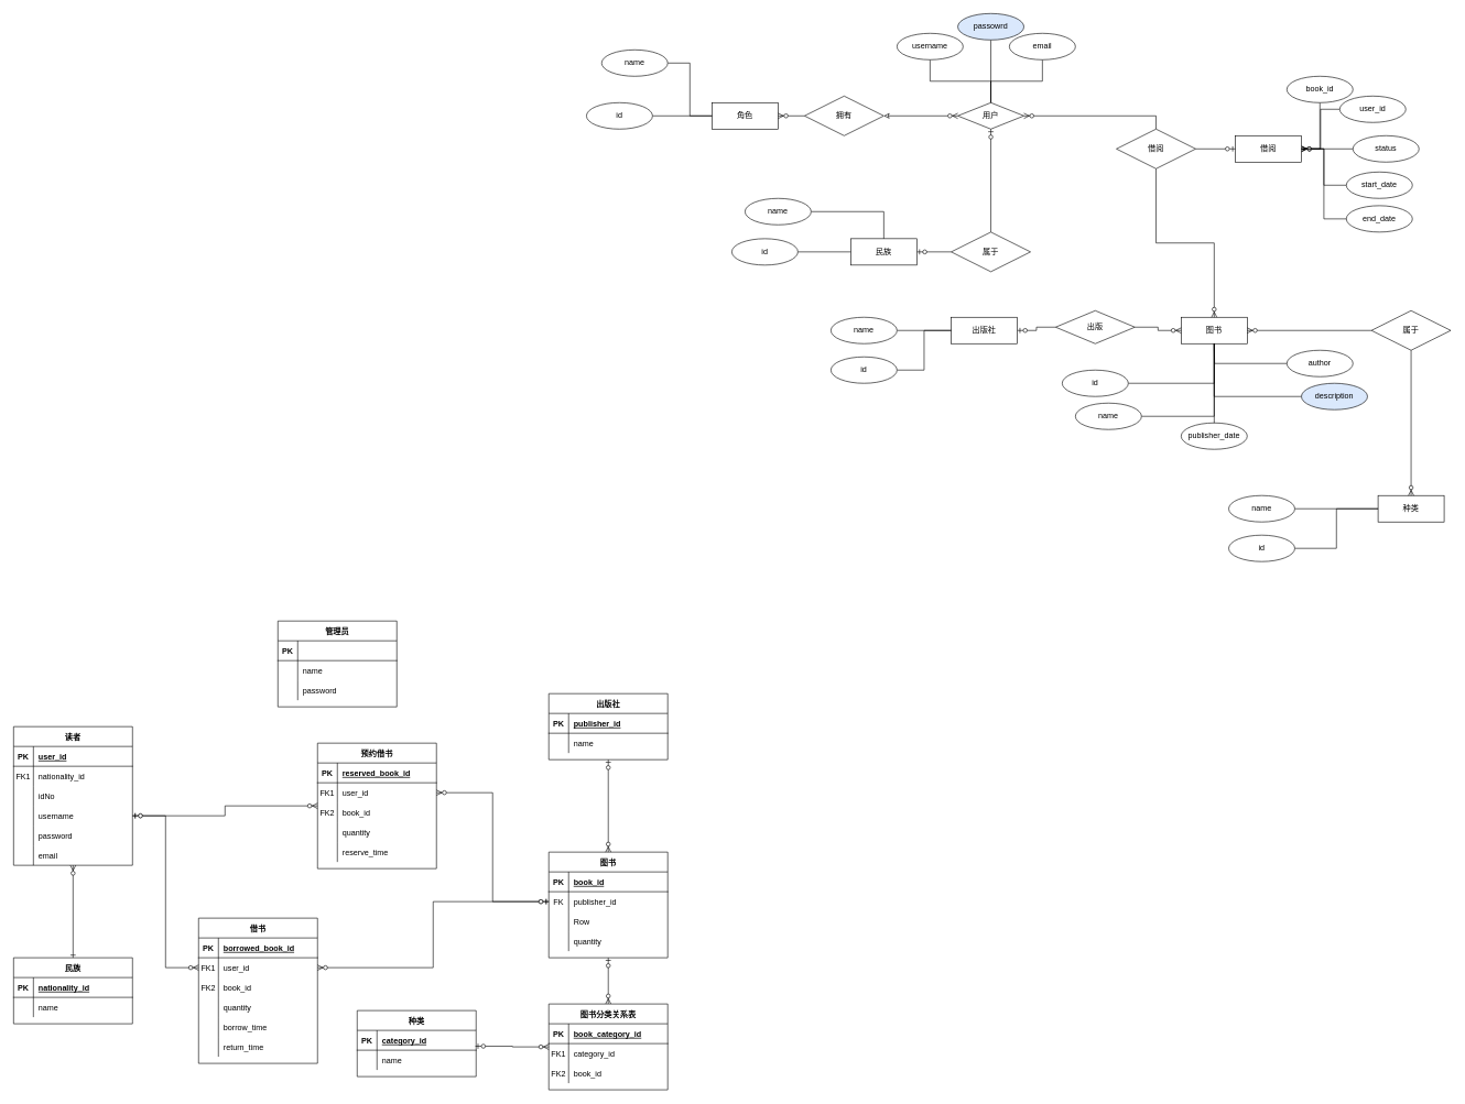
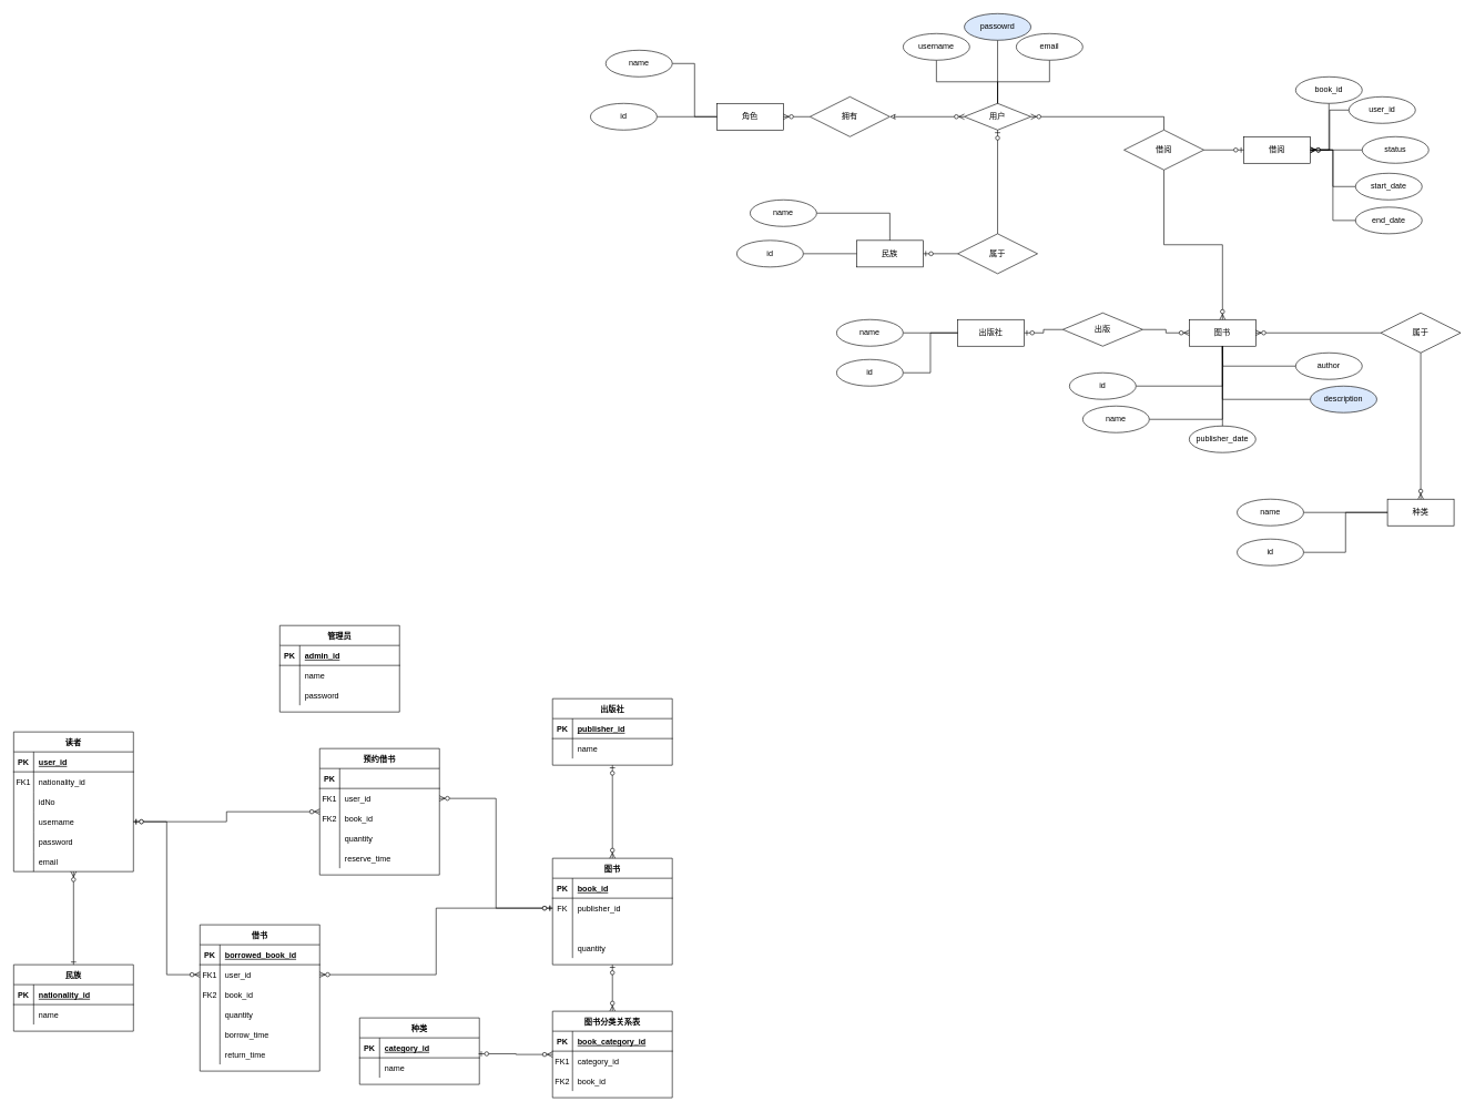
+ <mxCell id="10" value="admin_id" style="shape=partialRectangle;connectable=0;fillColor=none;top=0;left=0;bottom=0;right=0;align=left;spacingLeft=6;fontStyle=5;overflow=hidden;" parent="8" vertex="1"><mxGeometry x="30" width="150" height="30" as="geometry" /></mxCell>
- <mxCell id="108" value="reserved_book_id" style="shape=partialRectangle;connectable=0;fillColor=none;top=0;left=0;bottom=0;right=0;align=left;spacingLeft=6;fontStyle=5;overflow=hidden;" parent="106" vertex="1"><mxGeometry x="30" width="150" height="30" as="geometry" /></mxCell>
- <mxCell id="27" value="Row" style="shape=partialRectangle;connectable=0;fillColor=none;top=0;left=0;bottom=0;right=0;align=left;spacingLeft=6;overflow=hidden;" parent="25" vertex="1"><mxGeometry x="30" width="150" height="30" as="geometry" /></mxCell>
